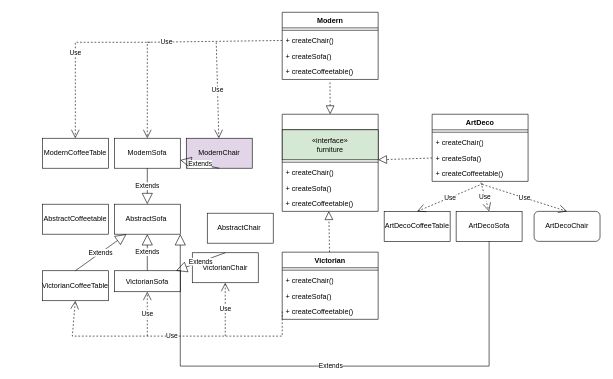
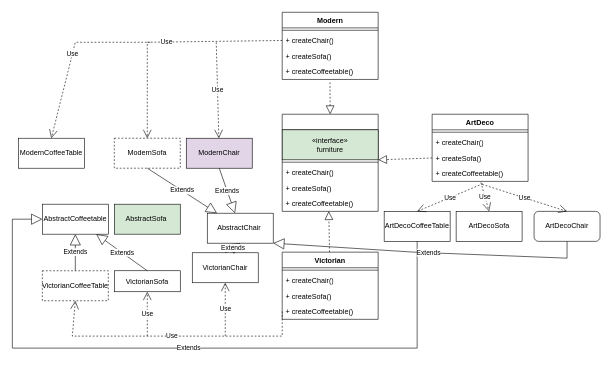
- <mxCell id="37" value="ModernCoffeeTable" style="html=1;whiteSpace=wrap;" vertex="1" parent="1"><mxGeometry x="70" y="230" width="110" height="50" as="geometry" /></mxCell>
+ <mxCell id="37" value="ModernCoffeeTable" style="html=1;whiteSpace=wrap;" vertex="1" parent="1"><mxGeometry x="30" y="230" width="110" height="50" as="geometry" /></mxCell>
- <mxCell id="36" value="ModernSofa" style="html=1;whiteSpace=wrap;" vertex="1" parent="1"><mxGeometry x="190" y="230" width="110" height="50" as="geometry" /></mxCell>
+ <mxCell id="36" value="ModernSofa" style="html=1;whiteSpace=wrap;dashed=1;" vertex="1" parent="1"><mxGeometry x="190" y="230" width="110" height="50" as="geometry" /></mxCell>
- <mxCell id="39" value="Extends" style="endArrow=block;endSize=16;endFill=0;html=1;rounded=0;exitX=0.5;exitY=1;exitDx=0;exitDy=0;" edge="1" parent="1" source="32" target="36"><mxGeometry width="160" relative="1" as="geometry"><mxPoint x="290" y="320" as="sourcePoint" /><mxPoint x="450" y="320" as="targetPoint" /></mxGeometry></mxCell>
+ <mxCell id="39" value="Extends" style="endArrow=block;endSize=16;endFill=0;html=1;rounded=0;exitX=0.5;exitY=1;exitDx=0;exitDy=0;" edge="1" parent="1" source="32" target="26"><mxGeometry width="160" relative="1" as="geometry"><mxPoint x="290" y="320" as="sourcePoint" /><mxPoint x="450" y="320" as="targetPoint" /></mxGeometry></mxCell>
- <mxCell id="38" value="Extends" style="endArrow=block;endSize=16;endFill=0;html=1;rounded=0;exitX=0.5;exitY=1;exitDx=0;exitDy=0;entryX=0.5;entryY=0;entryDx=0;entryDy=0;" edge="1" parent="1" source="36" target="28"><mxGeometry width="160" relative="1" as="geometry"><mxPoint x="280" y="310" as="sourcePoint" /><mxPoint x="440" y="310" as="targetPoint" /></mxGeometry></mxCell>
+ <mxCell id="38" value="Extends" style="endArrow=block;endSize=16;endFill=0;html=1;rounded=0;exitX=0.5;exitY=1;exitDx=0;exitDy=0;" edge="1" parent="1" source="36" target="26"><mxGeometry width="160" relative="1" as="geometry"><mxPoint x="280" y="310" as="sourcePoint" /><mxPoint x="440" y="310" as="targetPoint" /></mxGeometry></mxCell>
- <mxCell id="28" value="AbstractSofa&amp;nbsp;" style="html=1;whiteSpace=wrap;" vertex="1" parent="1"><mxGeometry x="190" y="340" width="110" height="50" as="geometry" /></mxCell>
+ <mxCell id="28" value="AbstractSofa&amp;nbsp;" style="html=1;whiteSpace=wrap;fillColor=#d5e8d4;" vertex="1" parent="1"><mxGeometry x="190" y="340" width="110" height="50" as="geometry" /></mxCell>
+ <mxCell id="41" value="Extends" style="endArrow=block;endSize=16;endFill=0;html=1;rounded=0;exitX=0.5;exitY=1;exitDx=0;exitDy=0;entryX=1;entryY=1;entryDx=0;entryDy=0;" edge="1" parent="1" source="31" target="26"><mxGeometry width="160" relative="1" as="geometry"><mxPoint x="900" y="483" as="sourcePoint" /><mxPoint x="1060" y="483" as="targetPoint" /><Array as="points"><mxPoint x="945" y="430" /><mxPoint x="690" y="420" /></Array></mxGeometry></mxCell>
- <mxCell id="45" value="Extends" style="endArrow=block;endSize=16;endFill=0;html=1;rounded=0;exitX=0.5;exitY=0;exitDx=0;exitDy=0;" edge="1" parent="1" source="33" target="28"><mxGeometry width="160" relative="1" as="geometry"><mxPoint x="350" y="380" as="sourcePoint" /><mxPoint x="510" y="380" as="targetPoint" /></mxGeometry></mxCell>
+ <mxCell id="45" value="Extends" style="endArrow=block;endSize=16;endFill=0;html=1;rounded=0;exitX=0.5;exitY=0;exitDx=0;exitDy=0;entryX=0.5;entryY=1;entryDx=0;entryDy=0;" edge="1" parent="1" source="33" target="27"><mxGeometry width="160" relative="1" as="geometry"><mxPoint x="350" y="380" as="sourcePoint" /><mxPoint x="510" y="380" as="targetPoint" /></mxGeometry></mxCell>
- <mxCell id="44" value="Extends" style="endArrow=block;endSize=16;endFill=0;html=1;rounded=0;exitX=0.5;exitY=0;exitDx=0;exitDy=0;entryX=0.5;entryY=1;entryDx=0;entryDy=0;" edge="1" parent="1" source="35" target="28"><mxGeometry width="160" relative="1" as="geometry"><mxPoint x="250" y="420" as="sourcePoint" /><mxPoint x="410" y="420" as="targetPoint" /></mxGeometry></mxCell>
+ <mxCell id="44" value="Extends" style="endArrow=block;endSize=16;endFill=0;html=1;rounded=0;exitX=0.5;exitY=0;exitDx=0;exitDy=0;" edge="1" parent="1" source="35" target="27"><mxGeometry width="160" relative="1" as="geometry"><mxPoint x="250" y="420" as="sourcePoint" /><mxPoint x="410" y="420" as="targetPoint" /></mxGeometry></mxCell>
- <mxCell id="43" value="Extends" style="endArrow=block;endSize=16;endFill=0;html=1;rounded=0;exitX=0.5;exitY=0;exitDx=0;exitDy=0;" edge="1" parent="1" source="34" target="35"><mxGeometry width="160" relative="1" as="geometry"><mxPoint x="310" y="410" as="sourcePoint" /><mxPoint x="470" y="410" as="targetPoint" /></mxGeometry></mxCell>
+ <mxCell id="43" value="Extends" style="endArrow=block;endSize=16;endFill=0;html=1;rounded=0;exitX=0.5;exitY=0;exitDx=0;exitDy=0;entryX=0.5;entryY=1;entryDx=0;entryDy=0;" edge="1" parent="1" source="34" target="26"><mxGeometry width="160" relative="1" as="geometry"><mxPoint x="310" y="410" as="sourcePoint" /><mxPoint x="470" y="410" as="targetPoint" /></mxGeometry></mxCell>
+ <mxCell id="40" value="Extends" style="endArrow=block;endSize=16;endFill=0;html=1;rounded=0;exitX=0.5;exitY=1;exitDx=0;exitDy=0;entryX=0;entryY=0.5;entryDx=0;entryDy=0;" edge="1" parent="1" source="29" target="27"><mxGeometry width="160" relative="1" as="geometry"><mxPoint x="700" y="460" as="sourcePoint" /><mxPoint x="860" y="460" as="targetPoint" /><Array as="points"><mxPoint x="695" y="580" /><mxPoint x="20" y="580" /><mxPoint x="20" y="365" /></Array></mxGeometry></mxCell>
- <mxCell id="33" value="VictorianCoffeeTable" style="html=1;whiteSpace=wrap;" vertex="1" parent="1"><mxGeometry x="70" y="451" width="110" height="50" as="geometry" /></mxCell>
+ <mxCell id="33" value="VictorianCoffeeTable" style="html=1;whiteSpace=wrap;dashed=1;" vertex="1" parent="1"><mxGeometry x="70" y="451" width="110" height="50" as="geometry" /></mxCell>
- <mxCell id="42" value="Extends" style="endArrow=block;endSize=16;endFill=0;html=1;rounded=0;exitX=0.5;exitY=1;exitDx=0;exitDy=0;entryX=1;entryY=1;entryDx=0;entryDy=0;" edge="1" parent="1" source="30" target="28"><mxGeometry width="160" relative="1" as="geometry"><mxPoint x="740" y="475.33" as="sourcePoint" /><mxPoint x="815" y="620" as="targetPoint" /><Array as="points"><mxPoint x="815" y="610" /><mxPoint x="300" y="610" /></Array></mxGeometry></mxCell>
